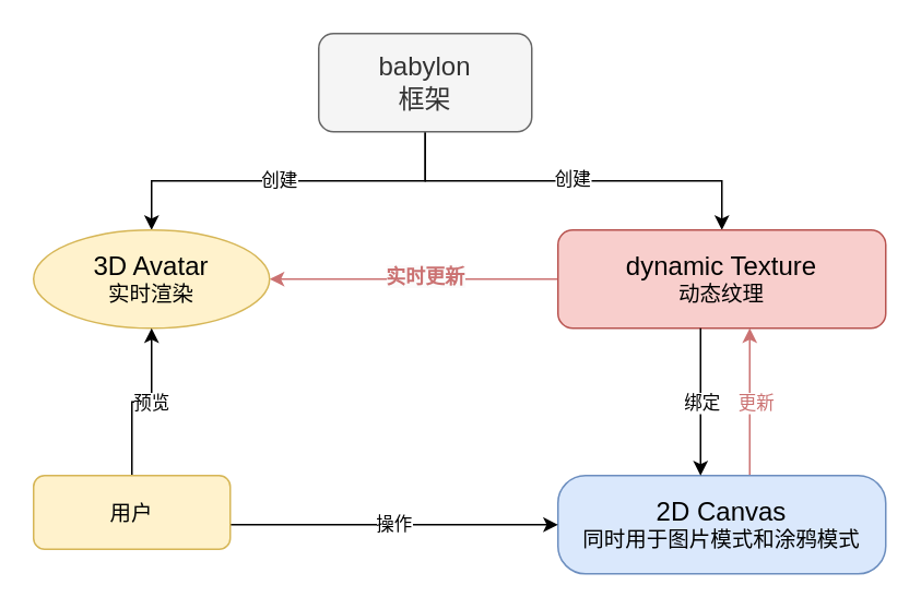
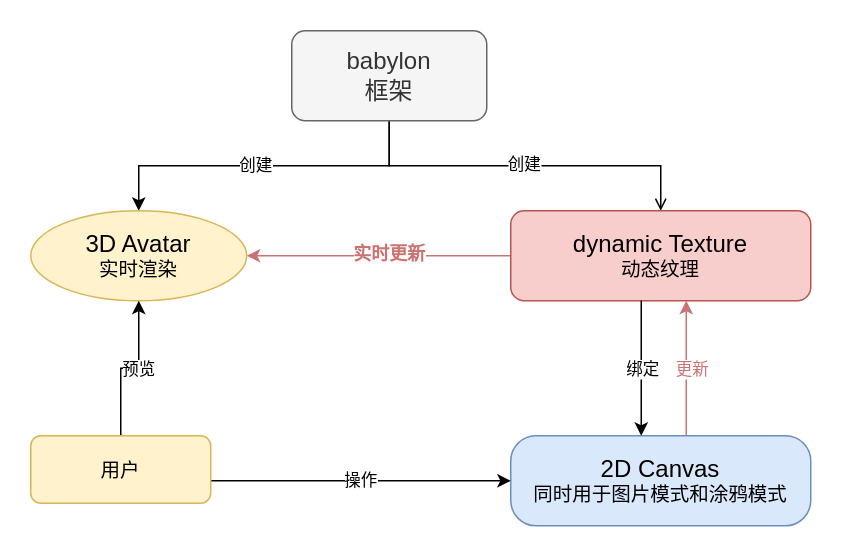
- <mxCell id="2" style="edgeStyle=orthogonalEdgeStyle;rounded=0;orthogonalLoop=1;jettySize=auto;html=1;entryX=0.5;entryY=0;entryDx=0;entryDy=0;" edge="1" parent="1" source="6" target="12"><mxGeometry relative="1" as="geometry"><Array as="points"><mxPoint x="259" y="110" /><mxPoint x="440" y="110" /></Array></mxGeometry></mxCell>
+ <mxCell id="2" style="edgeStyle=orthogonalEdgeStyle;rounded=0;orthogonalLoop=1;jettySize=auto;html=1;entryX=0.5;entryY=0;entryDx=0;entryDy=0;endArrow=open;" edge="1" parent="1" source="6" target="12"><mxGeometry relative="1" as="geometry"><Array as="points"><mxPoint x="259" y="110" /><mxPoint x="440" y="110" /></Array></mxGeometry></mxCell>
